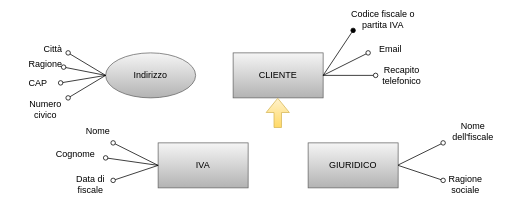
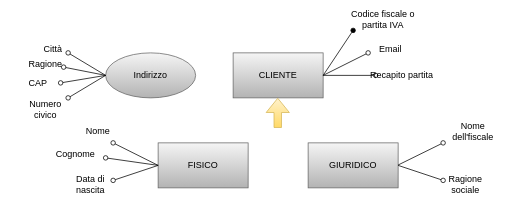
- <mxCell id="11" value="Recapito telefonico" style="text;html=1;strokeColor=none;fillColor=none;align=center;verticalAlign=middle;whiteSpace=wrap;rounded=0;" vertex="1" parent="1"><mxGeometry x="490" y="95" width="90" height="10" as="geometry" /></mxCell>
+ <mxCell id="11" value="Recapito partita" style="text;html=1;strokeColor=none;fillColor=none;align=center;verticalAlign=middle;whiteSpace=wrap;rounded=0;" vertex="1" parent="1"><mxGeometry x="490" y="95" width="90" height="10" as="geometry" /></mxCell>
- <mxCell id="3" value="IVA" style="rounded=0;whiteSpace=wrap;html=1;fillColor=#f5f5f5;gradientColor=#b3b3b3;strokeColor=#666666;" vertex="1" parent="1"><mxGeometry x="210" y="190" width="120" height="60" as="geometry" /></mxCell>
+ <mxCell id="3" value="FISICO" style="rounded=0;whiteSpace=wrap;html=1;fillColor=#f5f5f5;gradientColor=#b3b3b3;strokeColor=#666666;" vertex="1" parent="1"><mxGeometry x="210" y="190" width="120" height="60" as="geometry" /></mxCell>
- <mxCell id="30" value="Data di fiscale" style="text;html=1;strokeColor=none;fillColor=none;align=center;verticalAlign=middle;whiteSpace=wrap;rounded=0;" vertex="1" parent="1"><mxGeometry x="90" y="240" width="60" height="10" as="geometry" /></mxCell>
+ <mxCell id="30" value="Data di nascita" style="text;html=1;strokeColor=none;fillColor=none;align=center;verticalAlign=middle;whiteSpace=wrap;rounded=0;" vertex="1" parent="1"><mxGeometry x="90" y="240" width="60" height="10" as="geometry" /></mxCell>
